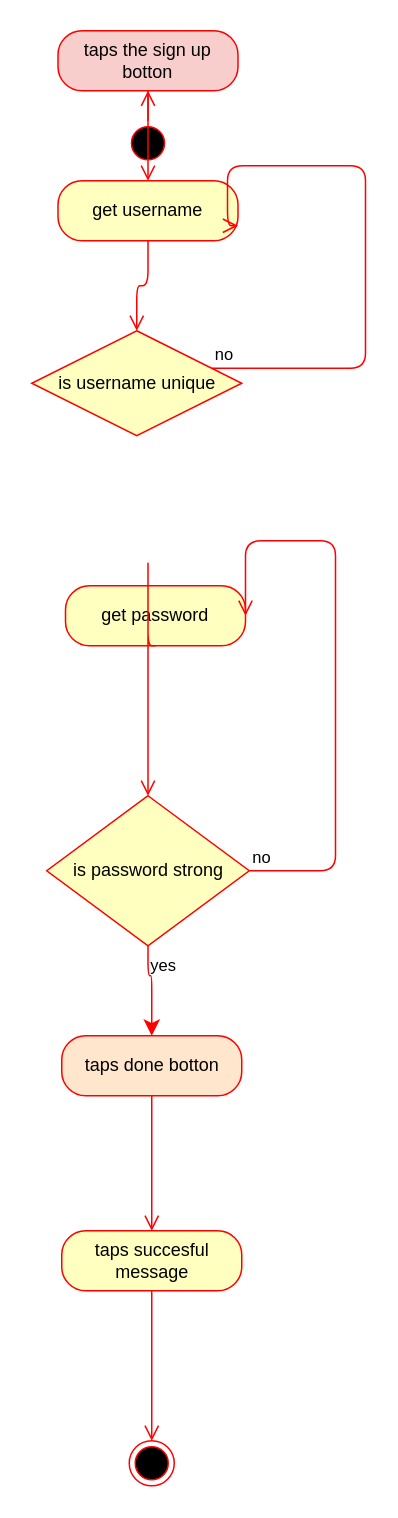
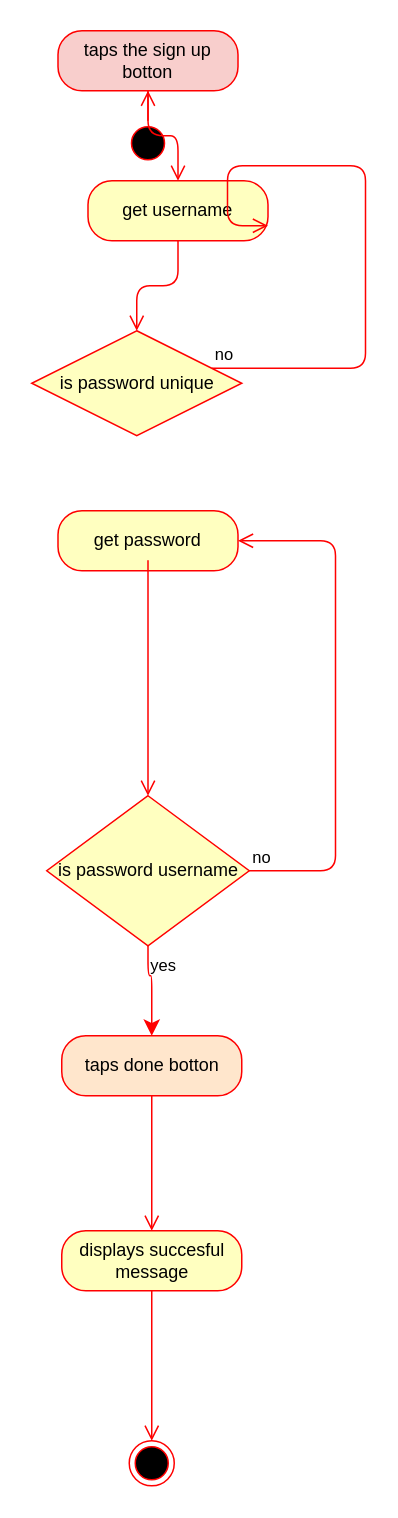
- <mxCell id="5" value="get username" style="rounded=1;whiteSpace=wrap;html=1;arcSize=40;fontColor=#000000;fillColor=#ffffc0;strokeColor=#ff0000;" vertex="1" parent="1"><mxGeometry x="38" y="120" width="120" height="40" as="geometry" /></mxCell>
+ <mxCell id="5" value="get username" style="rounded=1;whiteSpace=wrap;html=1;arcSize=40;fontColor=#000000;fillColor=#ffffc0;strokeColor=#ff0000;" vertex="1" parent="1"><mxGeometry x="58" y="120" width="120" height="40" as="geometry" /></mxCell>
- <mxCell id="8" value="is username unique" style="rhombus;whiteSpace=wrap;html=1;fillColor=#ffffc0;strokeColor=#ff0000;" vertex="1" parent="1"><mxGeometry x="20.5" y="220" width="140" height="70" as="geometry" /></mxCell>
+ <mxCell id="8" value="is password unique" style="rhombus;whiteSpace=wrap;html=1;fillColor=#ffffc0;strokeColor=#ff0000;" vertex="1" parent="1"><mxGeometry x="20.5" y="220" width="140" height="70" as="geometry" /></mxCell>
- <mxCell id="9" value="get password" style="rounded=1;whiteSpace=wrap;html=1;arcSize=40;fontColor=#000000;fillColor=#ffffc0;strokeColor=#ff0000;" vertex="1" parent="1"><mxGeometry x="43" y="390" width="120" height="40" as="geometry" /></mxCell>
+ <mxCell id="9" value="get password" style="rounded=1;whiteSpace=wrap;html=1;arcSize=40;fontColor=#000000;fillColor=#ffffc0;strokeColor=#ff0000;" vertex="1" parent="1"><mxGeometry x="38" y="340" width="120" height="40" as="geometry" /></mxCell>
- <mxCell id="10" value="is password strong" style="rhombus;whiteSpace=wrap;html=1;fillColor=#ffffc0;strokeColor=#ff0000;" vertex="1" parent="1"><mxGeometry x="30.5" y="530" width="135" height="100" as="geometry" /></mxCell>
+ <mxCell id="10" value="is password username" style="rhombus;whiteSpace=wrap;html=1;fillColor=#ffffc0;strokeColor=#ff0000;" vertex="1" parent="1"><mxGeometry x="30.5" y="530" width="135" height="100" as="geometry" /></mxCell>
- <mxCell id="18" value="taps succesful message" style="rounded=1;whiteSpace=wrap;html=1;arcSize=40;fontColor=#000000;fillColor=#ffffc0;strokeColor=#ff0000;" vertex="1" parent="1"><mxGeometry x="40.5" y="820" width="120" height="40" as="geometry" /></mxCell>
+ <mxCell id="18" value="displays succesful message" style="rounded=1;whiteSpace=wrap;html=1;arcSize=40;fontColor=#000000;fillColor=#ffffc0;strokeColor=#ff0000;" vertex="1" parent="1"><mxGeometry x="40.5" y="820" width="120" height="40" as="geometry" /></mxCell>
